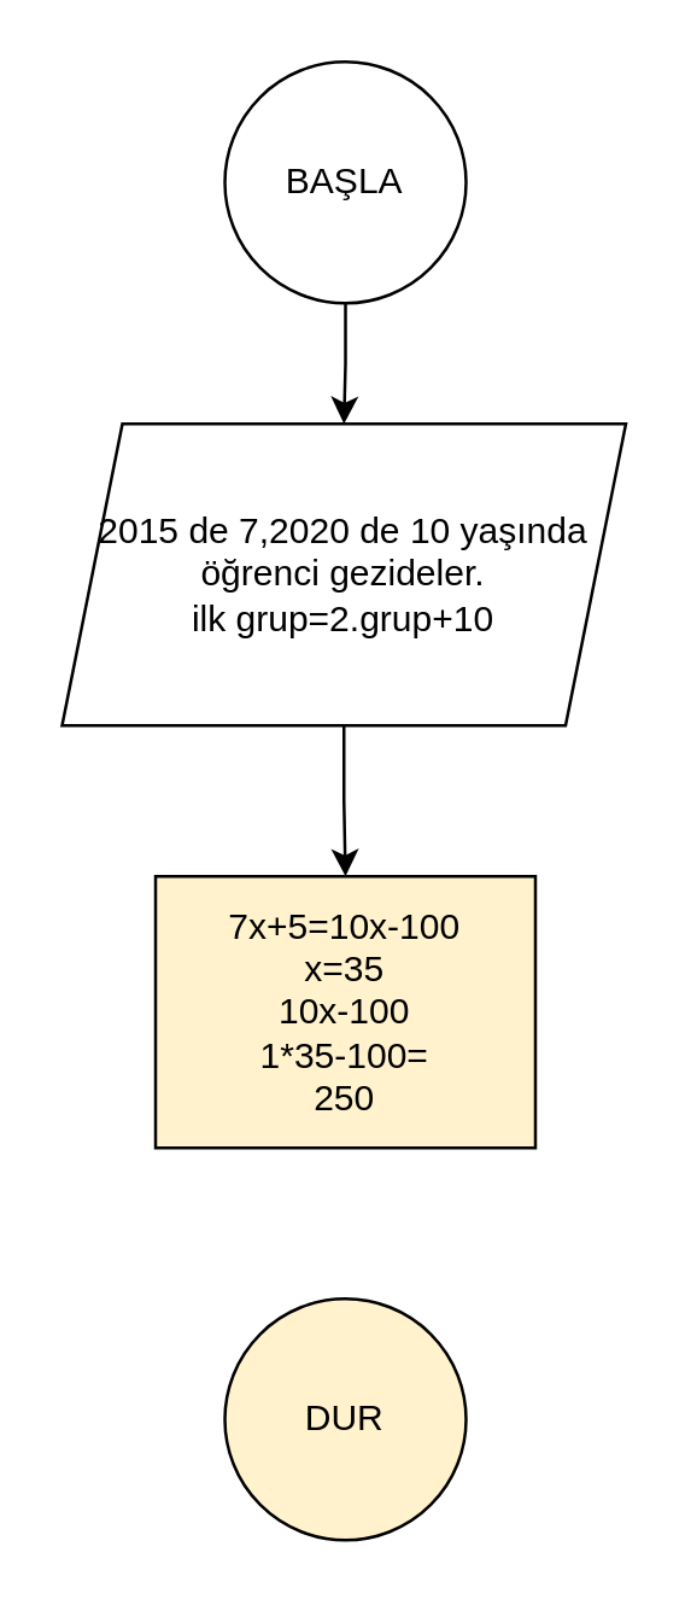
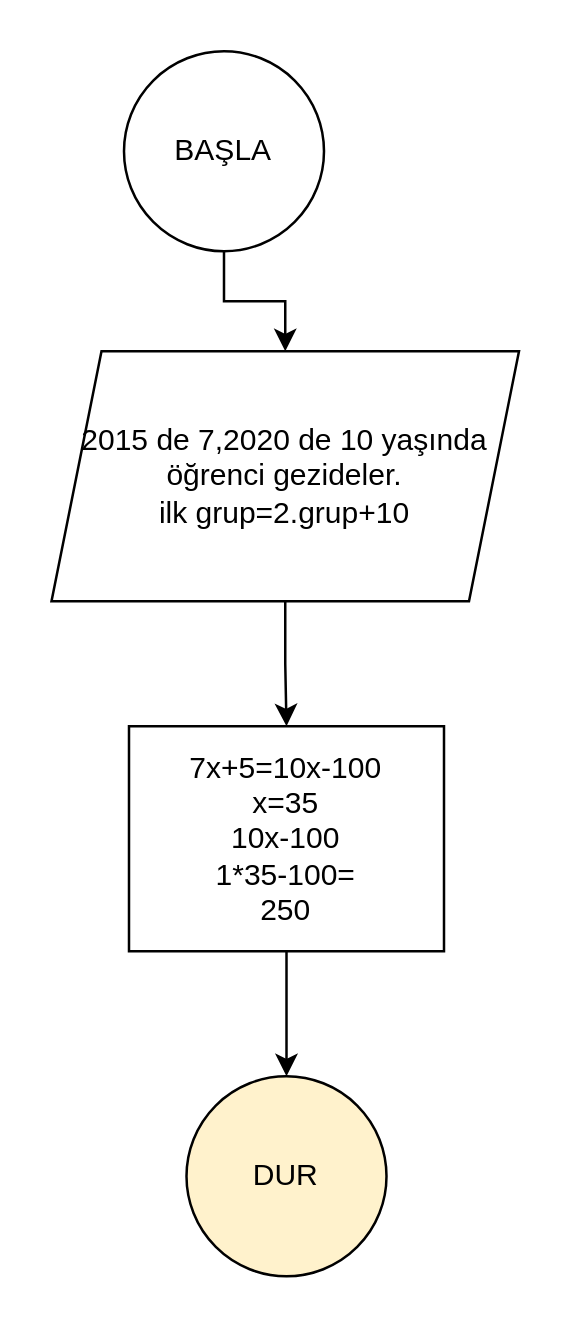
- <mxCell id="4" value="BAŞLA" style="ellipse;whiteSpace=wrap;html=1;aspect=fixed;" vertex="1" parent="1"><mxGeometry x="74" y="20" width="80" height="80" as="geometry" /></mxCell>
+ <mxCell id="4" value="BAŞLA" style="ellipse;whiteSpace=wrap;html=1;aspect=fixed;" vertex="1" parent="1"><mxGeometry x="49" y="20" width="80" height="80" as="geometry" /></mxCell>
- <mxCell id="8" value="7x+5=10x-100&lt;br&gt;x=35&lt;br&gt;10x-100&lt;br&gt;1*35-100=&lt;br&gt;250" style="rounded=0;whiteSpace=wrap;html=1;fillColor=#fff2cc;" vertex="1" parent="1"><mxGeometry x="51" y="290" width="126" height="90" as="geometry" /></mxCell>
+ <mxCell id="8" value="7x+5=10x-100&lt;br&gt;x=35&lt;br&gt;10x-100&lt;br&gt;1*35-100=&lt;br&gt;250" style="rounded=0;whiteSpace=wrap;html=1;" vertex="1" parent="1"><mxGeometry x="51" y="290" width="126" height="90" as="geometry" /></mxCell>
+ <mxCell id="7" value="" style="edgeStyle=orthogonalEdgeStyle;rounded=0;orthogonalLoop=1;jettySize=auto;html=1;" edge="1" parent="1" source="8" target="2"><mxGeometry relative="1" as="geometry" /></mxCell>
